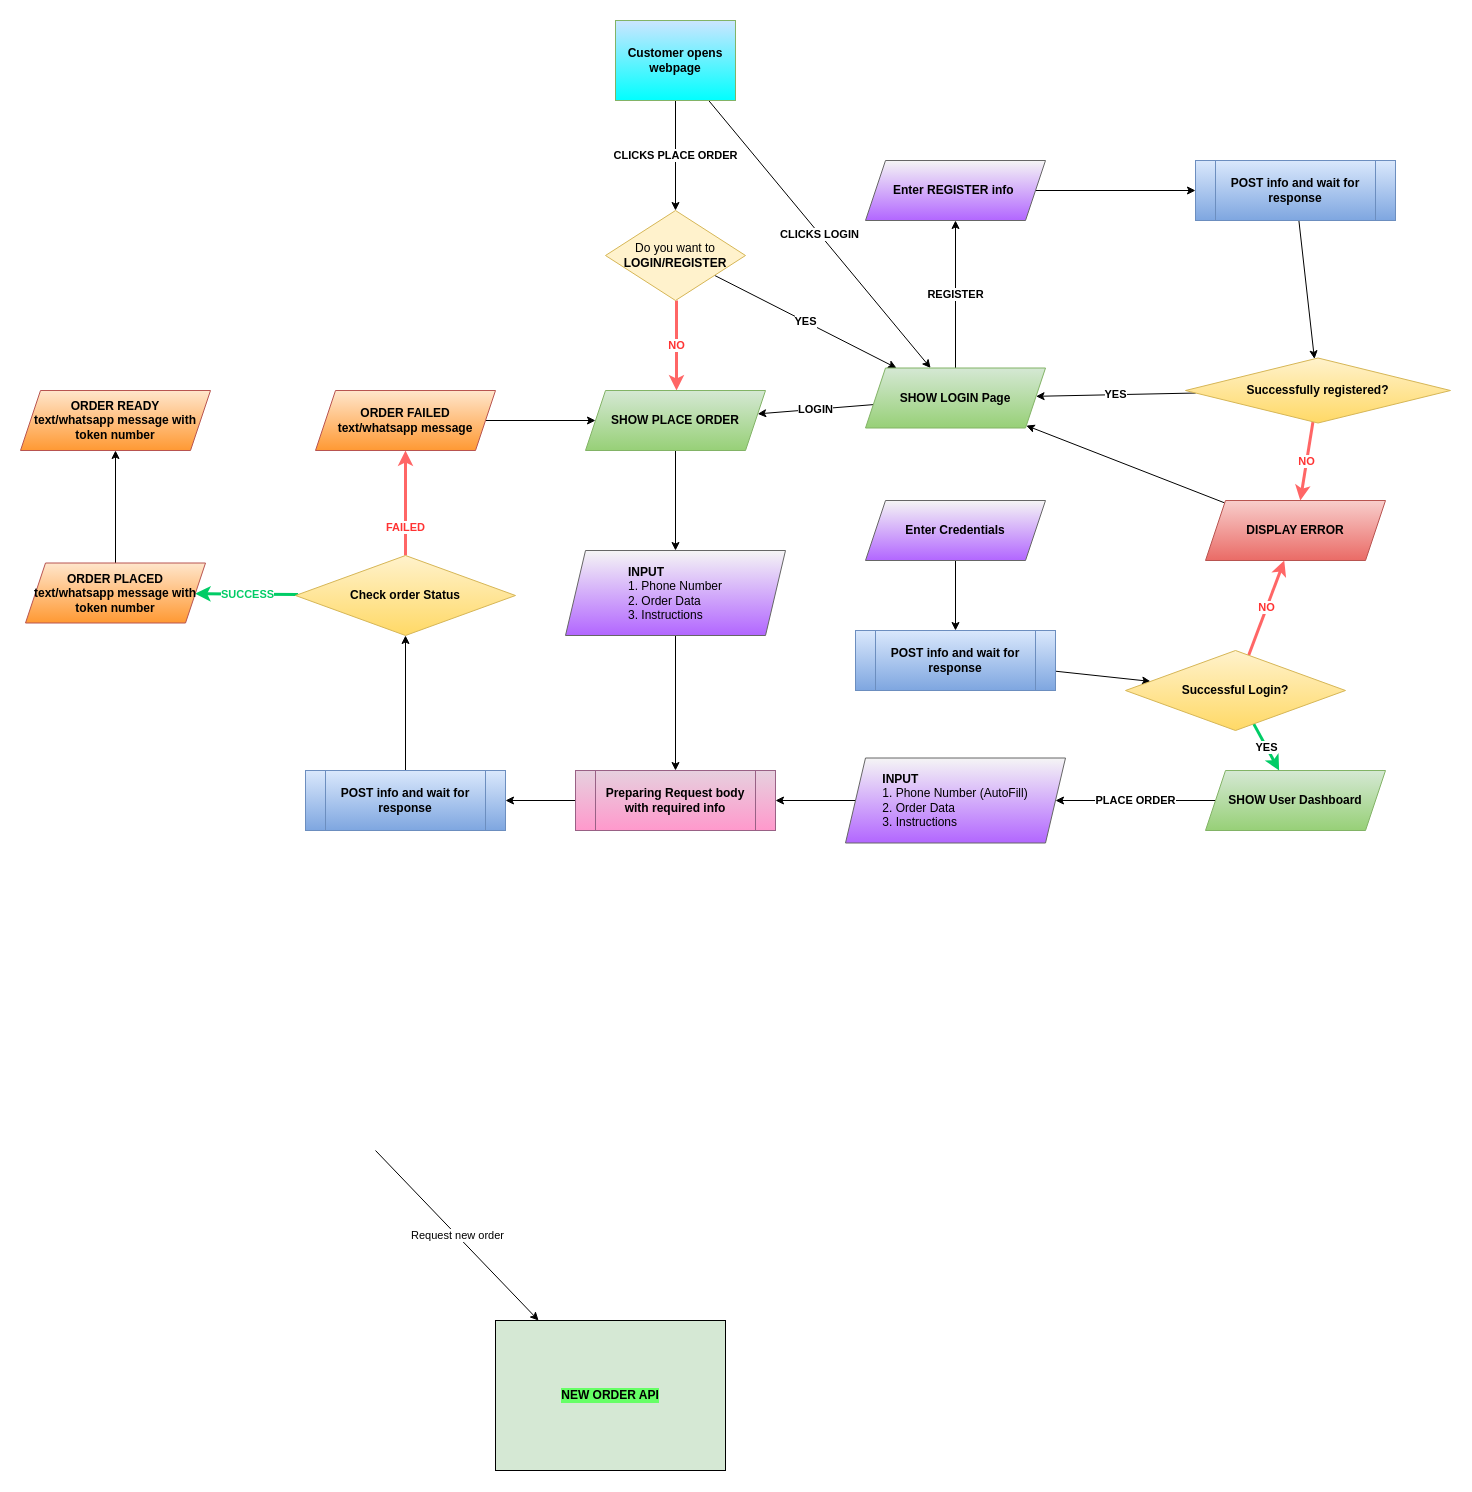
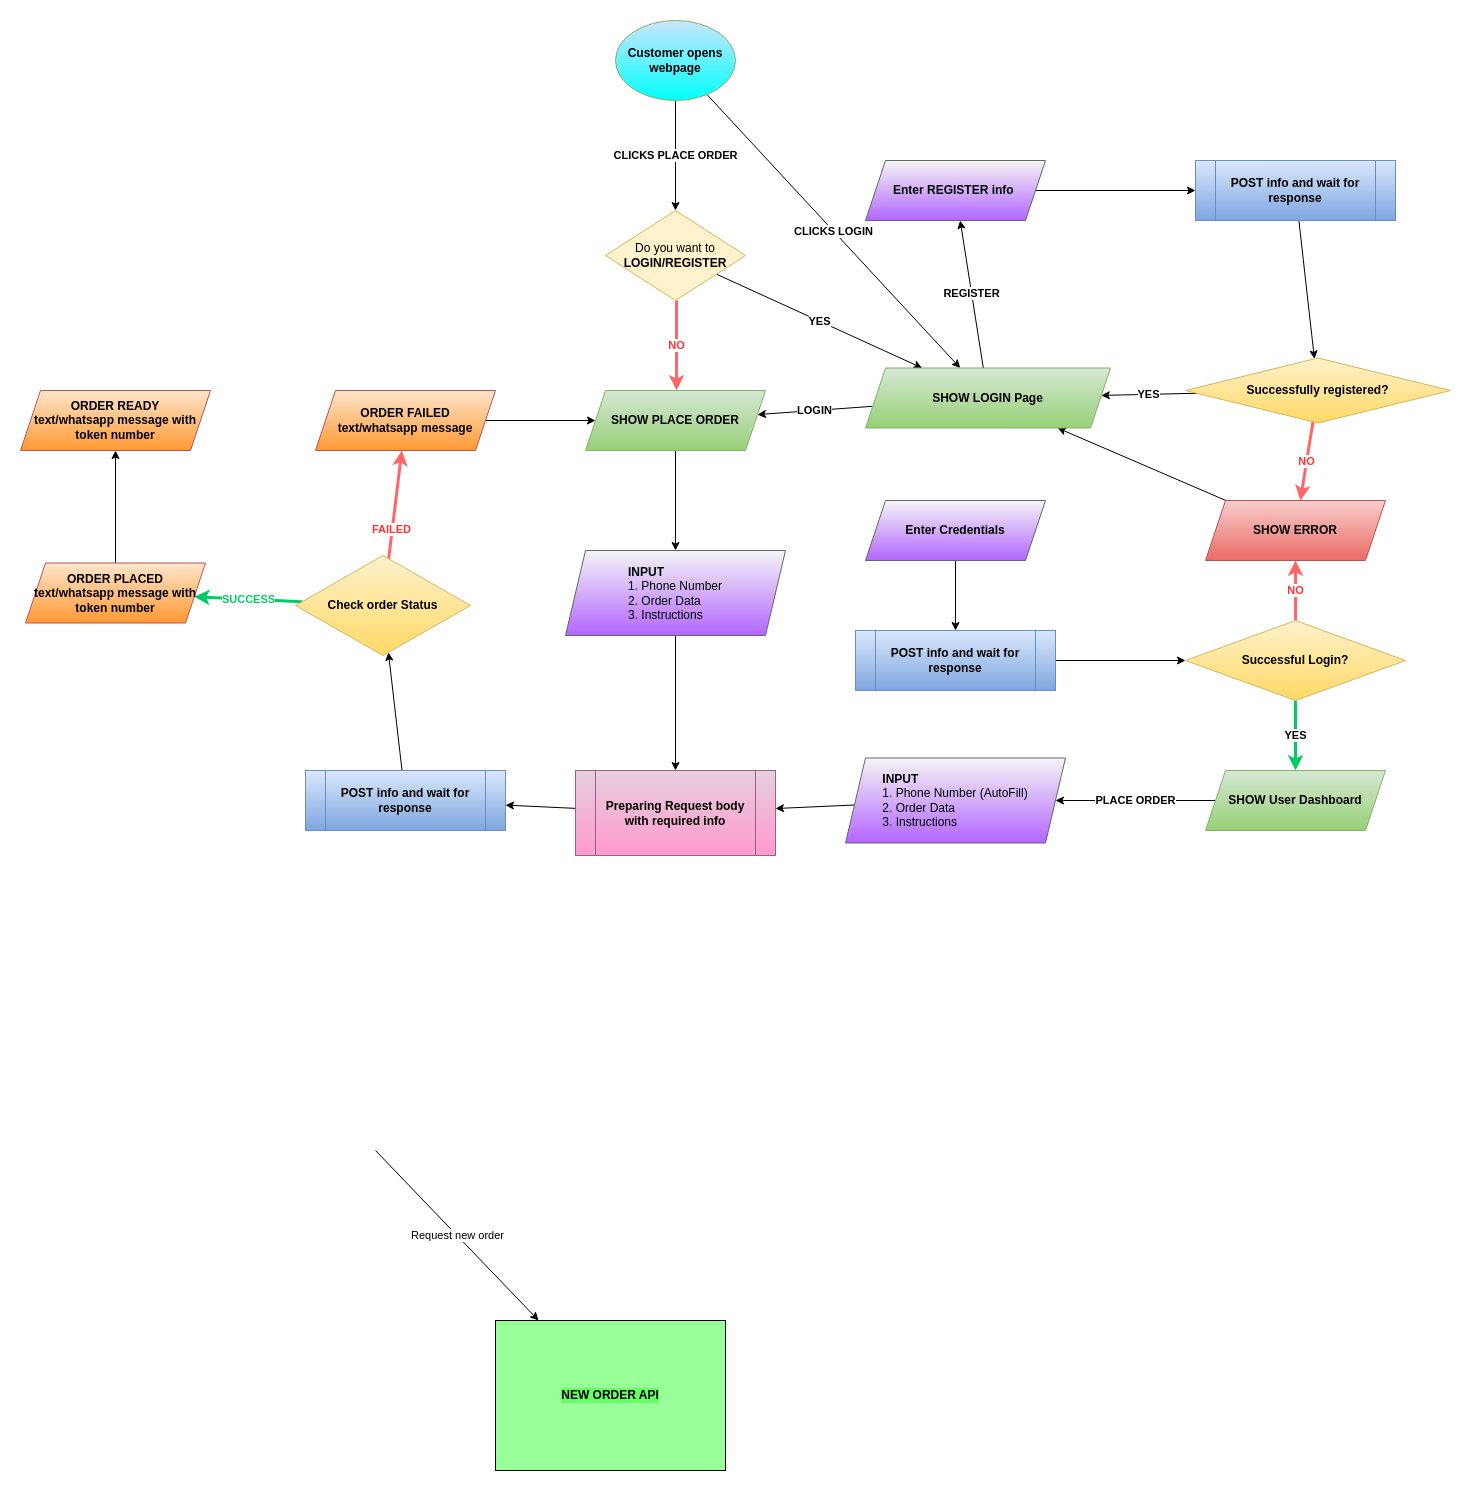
- <mxCell id="4" value="&lt;b&gt;Customer opens webpage&lt;/b&gt;" style="whiteSpace=wrap;html=1;fillColor=#CCE5FF;gradientColor=#00FFFF;strokeColor=#82b366;rounded=0;" parent="1" vertex="1"><mxGeometry x="615" y="20" width="120" height="80" as="geometry" /></mxCell>
+ <mxCell id="4" value="&lt;b&gt;Customer opens webpage&lt;/b&gt;" style="ellipse;whiteSpace=wrap;html=1;fillColor=#CCE5FF;gradientColor=#00FFFF;strokeColor=#82b366;" parent="1" vertex="1"><mxGeometry x="615" y="20" width="120" height="80" as="geometry" /></mxCell>
- <mxCell id="49" value="&lt;b&gt;SHOW LOGIN Page&lt;/b&gt;" style="shape=parallelogram;perimeter=parallelogramPerimeter;whiteSpace=wrap;html=1;fixedSize=1;fillColor=#d5e8d4;labelBackgroundColor=none;gradientColor=#97d077;strokeColor=#82b366;" vertex="1" parent="1"><mxGeometry x="865" y="367.5" width="180" height="60" as="geometry" /></mxCell>
+ <mxCell id="49" value="&lt;b&gt;SHOW LOGIN Page&lt;/b&gt;" style="shape=parallelogram;perimeter=parallelogramPerimeter;whiteSpace=wrap;html=1;fixedSize=1;fillColor=#d5e8d4;labelBackgroundColor=none;gradientColor=#97d077;strokeColor=#82b366;" vertex="1" parent="1"><mxGeometry x="865" y="367.5" width="245" height="60" as="geometry" /></mxCell>
- <mxCell id="32" value="&lt;b&gt;DISPLAY ERROR&lt;/b&gt;" style="shape=parallelogram;perimeter=parallelogramPerimeter;whiteSpace=wrap;html=1;fixedSize=1;fillColor=#f8cecc;labelBackgroundColor=none;strokeColor=#b85450;gradientColor=#ea6b66;" vertex="1" parent="1"><mxGeometry x="1205" y="500" width="180" height="60" as="geometry" /></mxCell>
+ <mxCell id="32" value="&lt;b&gt;SHOW ERROR&lt;/b&gt;" style="shape=parallelogram;perimeter=parallelogramPerimeter;whiteSpace=wrap;html=1;fixedSize=1;fillColor=#f8cecc;labelBackgroundColor=none;strokeColor=#b85450;gradientColor=#ea6b66;" vertex="1" parent="1"><mxGeometry x="1205" y="500" width="180" height="60" as="geometry" /></mxCell>
- <mxCell id="19" value="&lt;b&gt;Check order Status&lt;/b&gt;" style="rhombus;whiteSpace=wrap;html=1;fillColor=#fff2cc;labelBackgroundColor=none;gradientColor=#ffd966;strokeColor=#d6b656;" parent="1" vertex="1"><mxGeometry x="295" y="555" width="220" height="80" as="geometry" /></mxCell>
+ <mxCell id="19" value="&lt;b&gt;Check order Status&lt;/b&gt;" style="rhombus;whiteSpace=wrap;html=1;fillColor=#fff2cc;labelBackgroundColor=none;gradientColor=#ffd966;strokeColor=#d6b656;" parent="1" vertex="1"><mxGeometry x="295" y="555" width="175" height="100" as="geometry" /></mxCell>
- <mxCell id="43" value="&lt;b&gt;Successful Login?&lt;/b&gt;" style="rhombus;whiteSpace=wrap;html=1;fillColor=#fff2cc;labelBackgroundColor=none;gradientColor=#ffd966;strokeColor=#d6b656;" vertex="1" parent="1"><mxGeometry x="1125" y="650" width="220" height="80" as="geometry" /></mxCell>
+ <mxCell id="43" value="&lt;b&gt;Successful Login?&lt;/b&gt;" style="rhombus;whiteSpace=wrap;html=1;fillColor=#fff2cc;labelBackgroundColor=none;gradientColor=#ffd966;strokeColor=#d6b656;" vertex="1" parent="1"><mxGeometry x="1185" y="620" width="220" height="80" as="geometry" /></mxCell>
- <mxCell id="44" value="&lt;b&gt;Preparing Request body with required info&lt;/b&gt;" style="shape=process;whiteSpace=wrap;html=1;backgroundOutline=1;labelBackgroundColor=none;fillColor=#e6d0de;gradientColor=#FF99CC;strokeColor=#996185;" vertex="1" parent="1"><mxGeometry x="575" y="770" width="200" height="60" as="geometry" /></mxCell>
+ <mxCell id="44" value="&lt;b&gt;Preparing Request body with required info&lt;/b&gt;" style="shape=process;whiteSpace=wrap;html=1;backgroundOutline=1;labelBackgroundColor=none;fillColor=#e6d0de;gradientColor=#FF99CC;strokeColor=#996185;" vertex="1" parent="1"><mxGeometry x="575" y="770" width="200" height="85" as="geometry" /></mxCell>
- <mxCell id="13" value="&lt;b&gt;NEW ORDER API&lt;/b&gt;" style="rounded=0;whiteSpace=wrap;html=1;labelBackgroundColor=#66FF66;fillColor=#d5e8d4;" parent="1" vertex="1"><mxGeometry x="495" y="1320" width="230" height="150" as="geometry" /></mxCell>
+ <mxCell id="13" value="&lt;b&gt;NEW ORDER API&lt;/b&gt;" style="rounded=0;whiteSpace=wrap;html=1;labelBackgroundColor=#66FF66;fillColor=#99FF99;" parent="1" vertex="1"><mxGeometry x="495" y="1320" width="230" height="150" as="geometry" /></mxCell>
